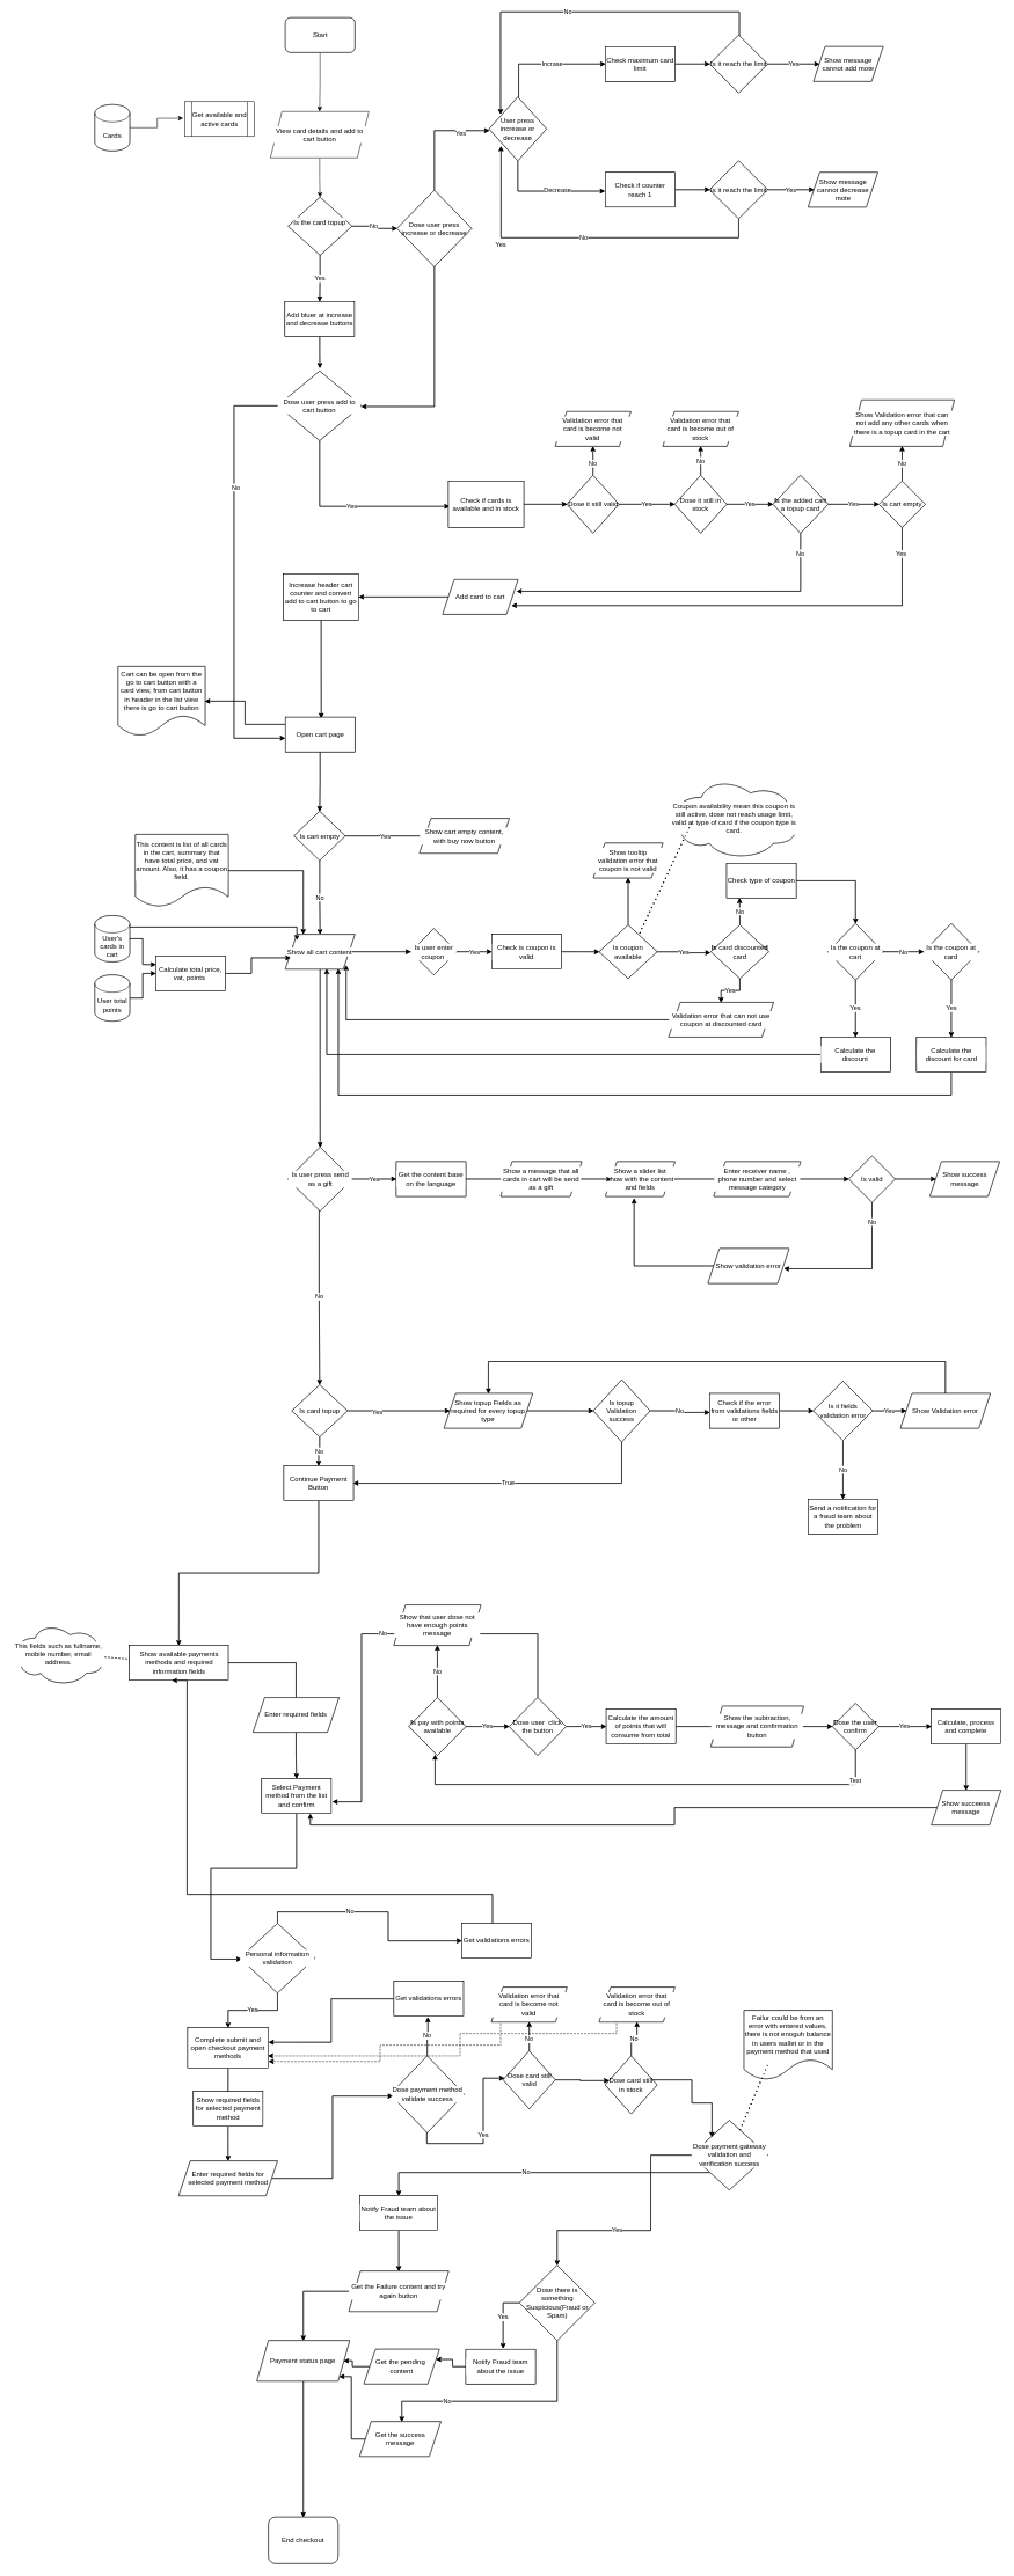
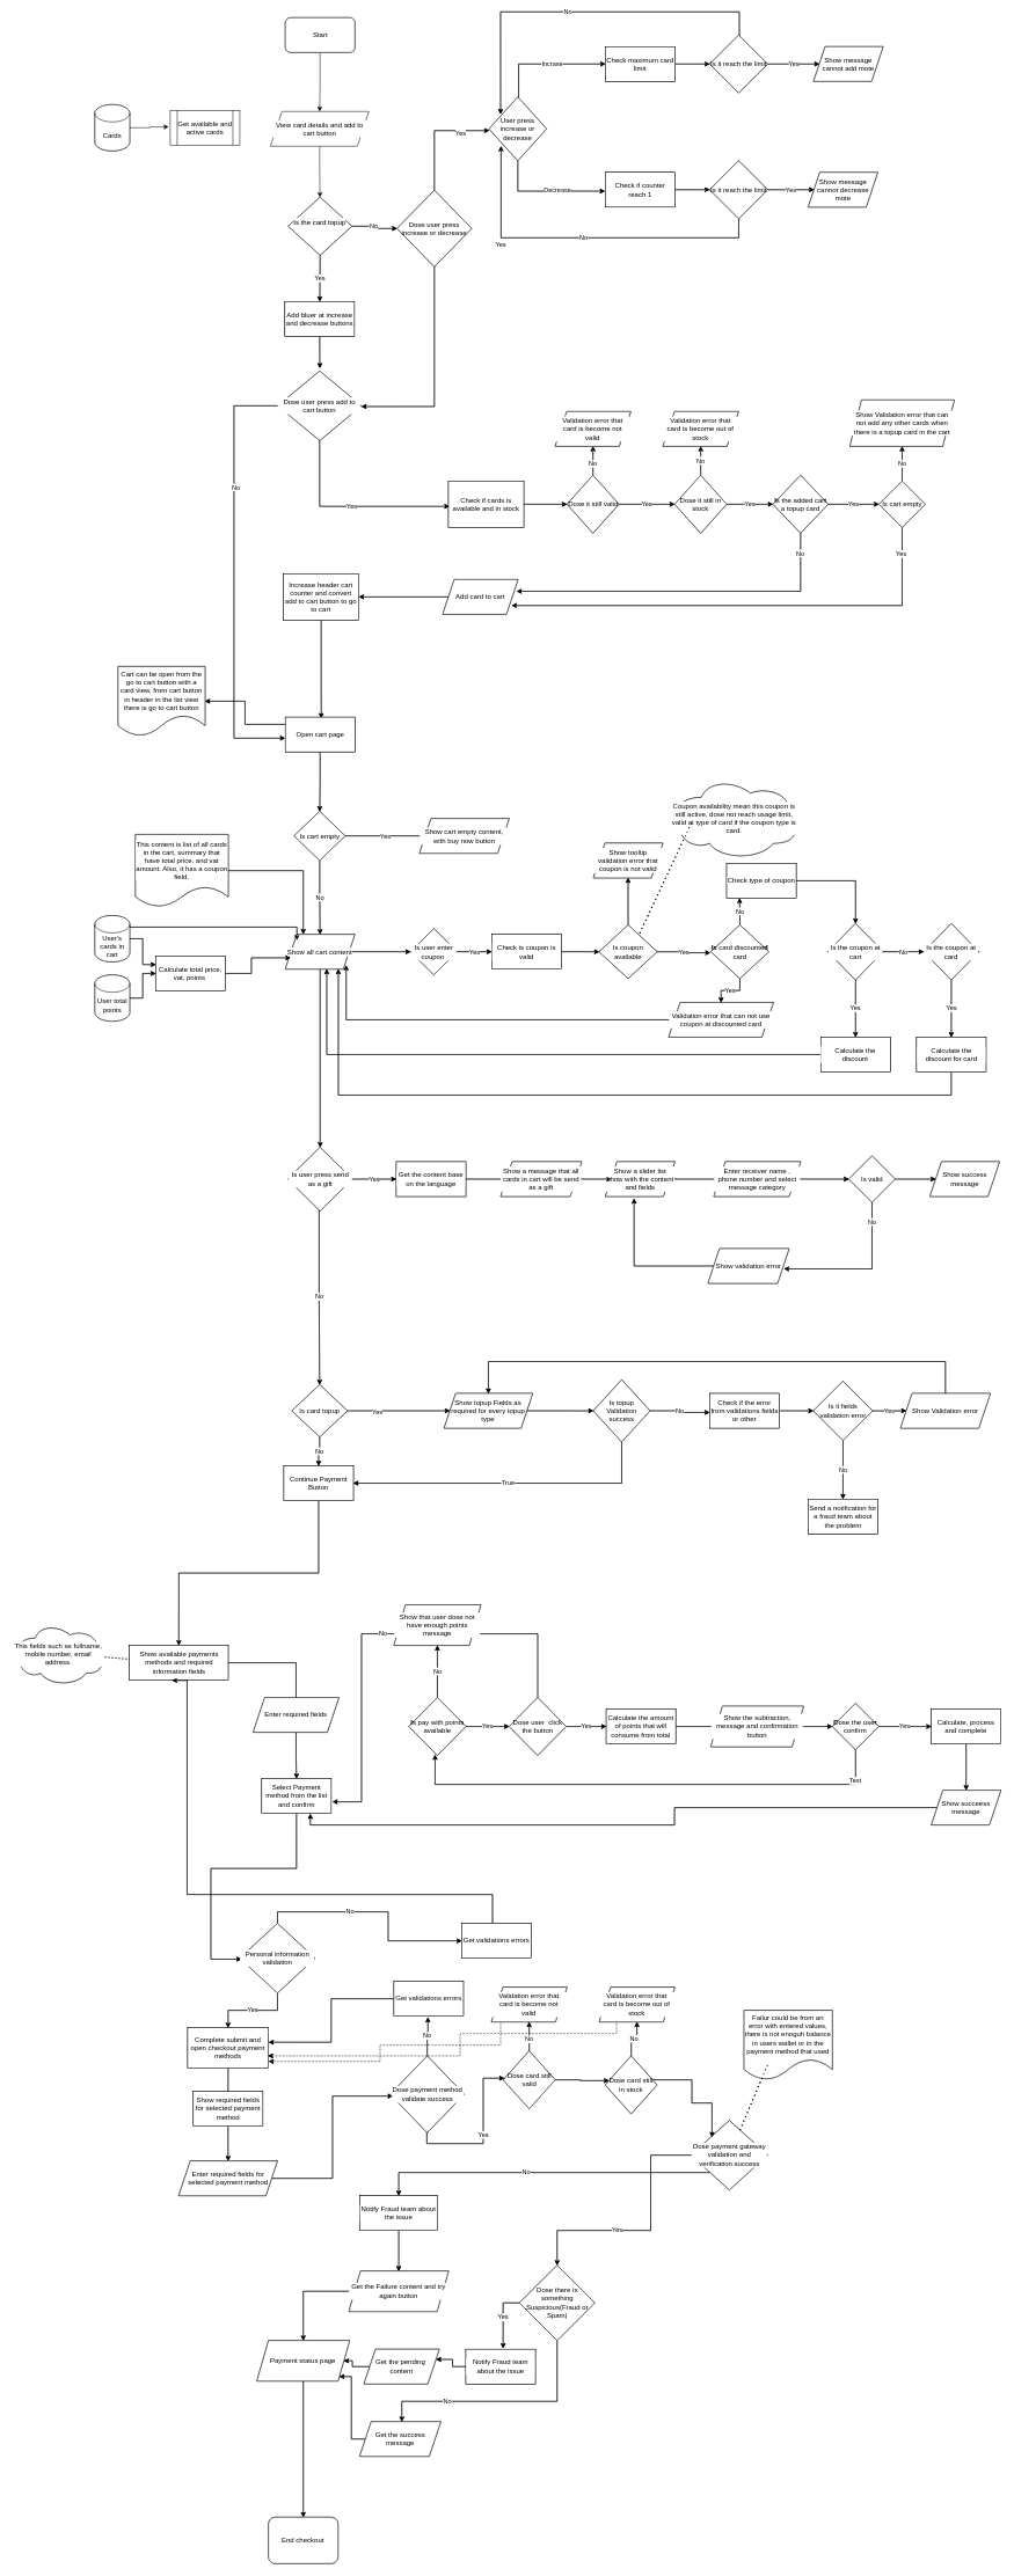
- <mxCell id="89" value="Get available and active cards" style="shape=process;whiteSpace=wrap;html=1;backgroundOutline=1;rounded=0;shadow=0;labelBackgroundColor=none;labelBorderColor=none;sketch=0;" parent="1" vertex="1"><mxGeometry x="318" y="175" width="120" height="60" as="geometry" /></mxCell>
+ <mxCell id="89" value="Get available and active cards" style="shape=process;whiteSpace=wrap;html=1;backgroundOutline=1;rounded=0;shadow=0;labelBackgroundColor=none;labelBorderColor=none;sketch=0;" parent="1" vertex="1"><mxGeometry x="293" y="190" width="120" height="60" as="geometry" /></mxCell>
- <mxCell id="45" value="View card details and add to cart button" style="shape=parallelogram;perimeter=parallelogramPerimeter;whiteSpace=wrap;html=1;fixedSize=1;labelBackgroundColor=default;" parent="1" vertex="1"><mxGeometry x="465.72" y="192" width="170" height="80" as="geometry" /></mxCell>
+ <mxCell id="45" value="View card details and add to cart button" style="shape=parallelogram;perimeter=parallelogramPerimeter;whiteSpace=wrap;html=1;fixedSize=1;labelBackgroundColor=default;" parent="1" vertex="1"><mxGeometry x="465.72" y="192" width="170" height="60" as="geometry" /></mxCell>
